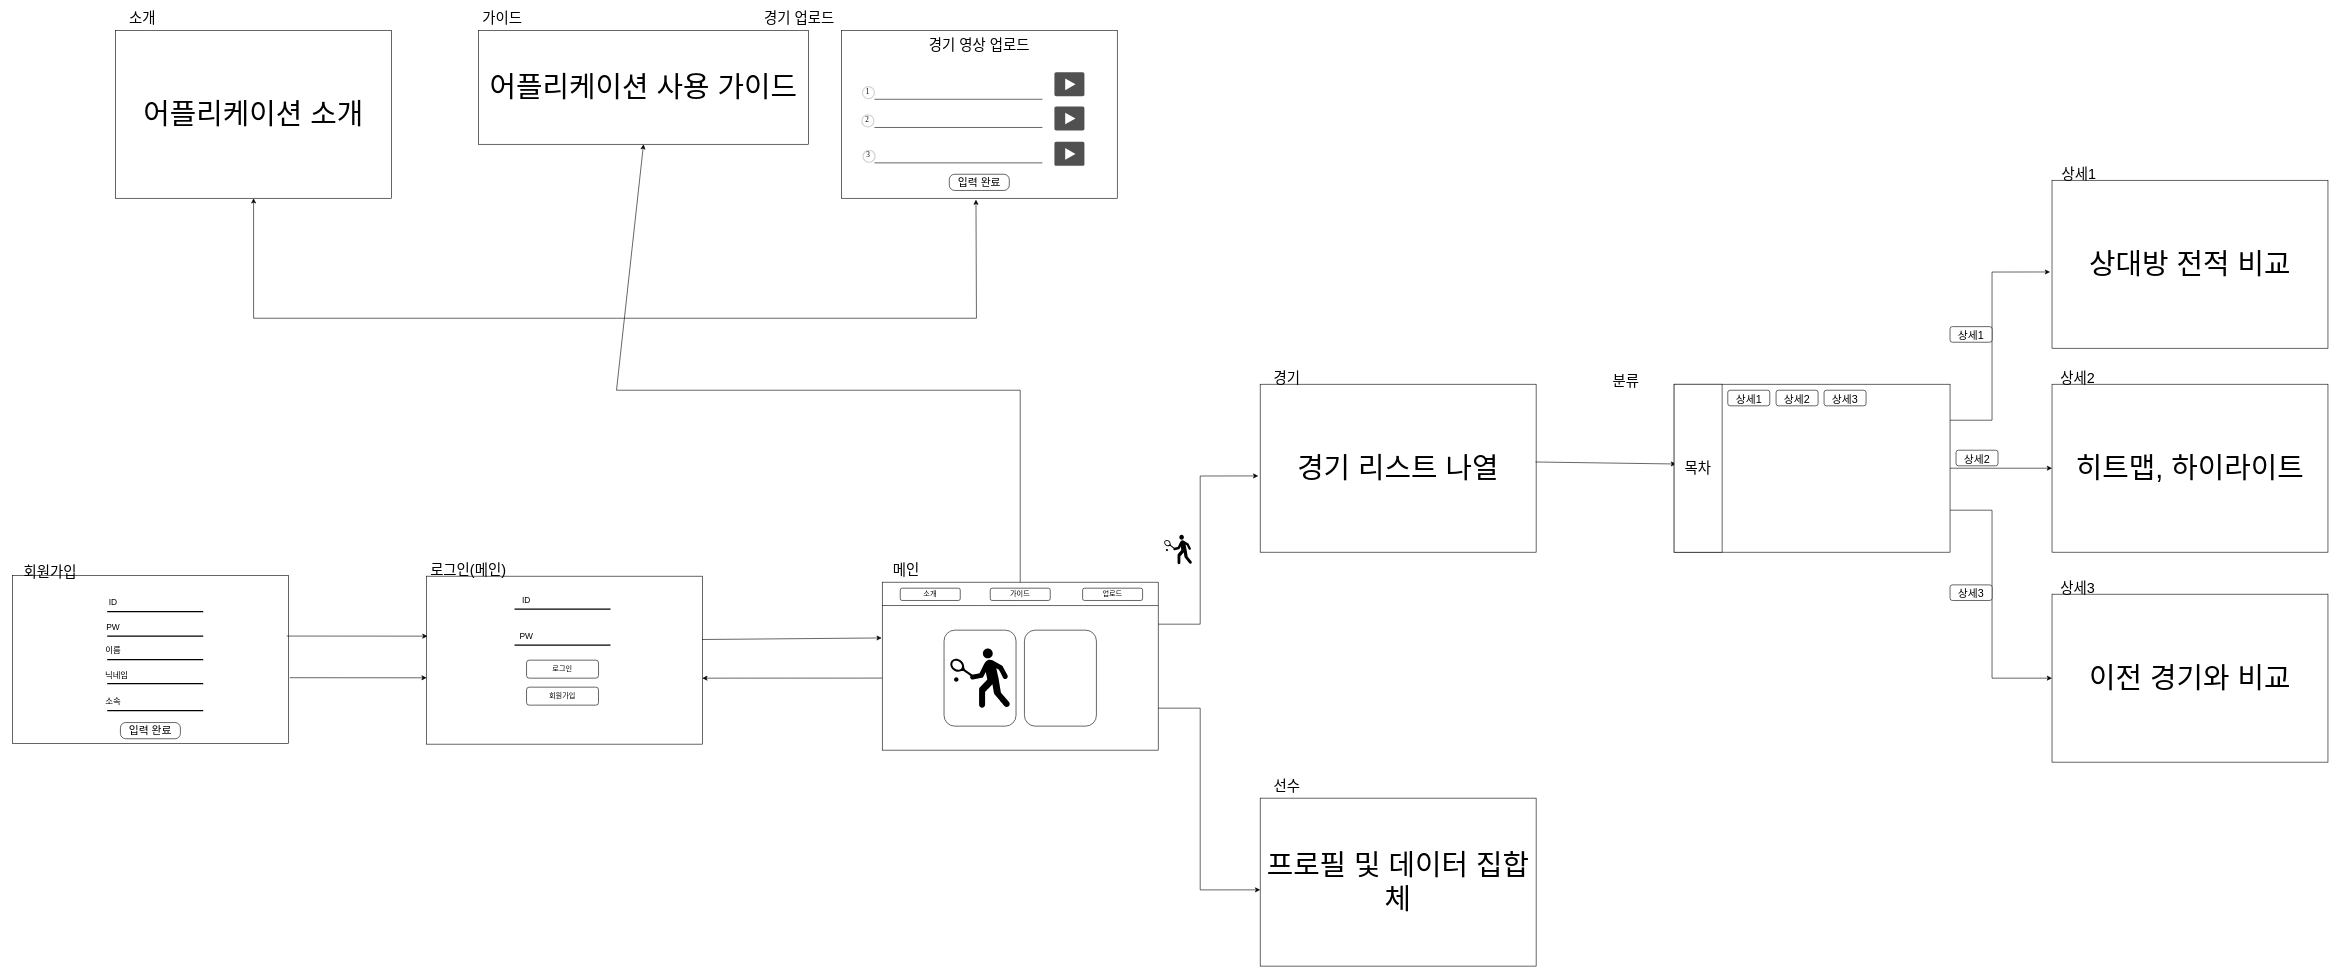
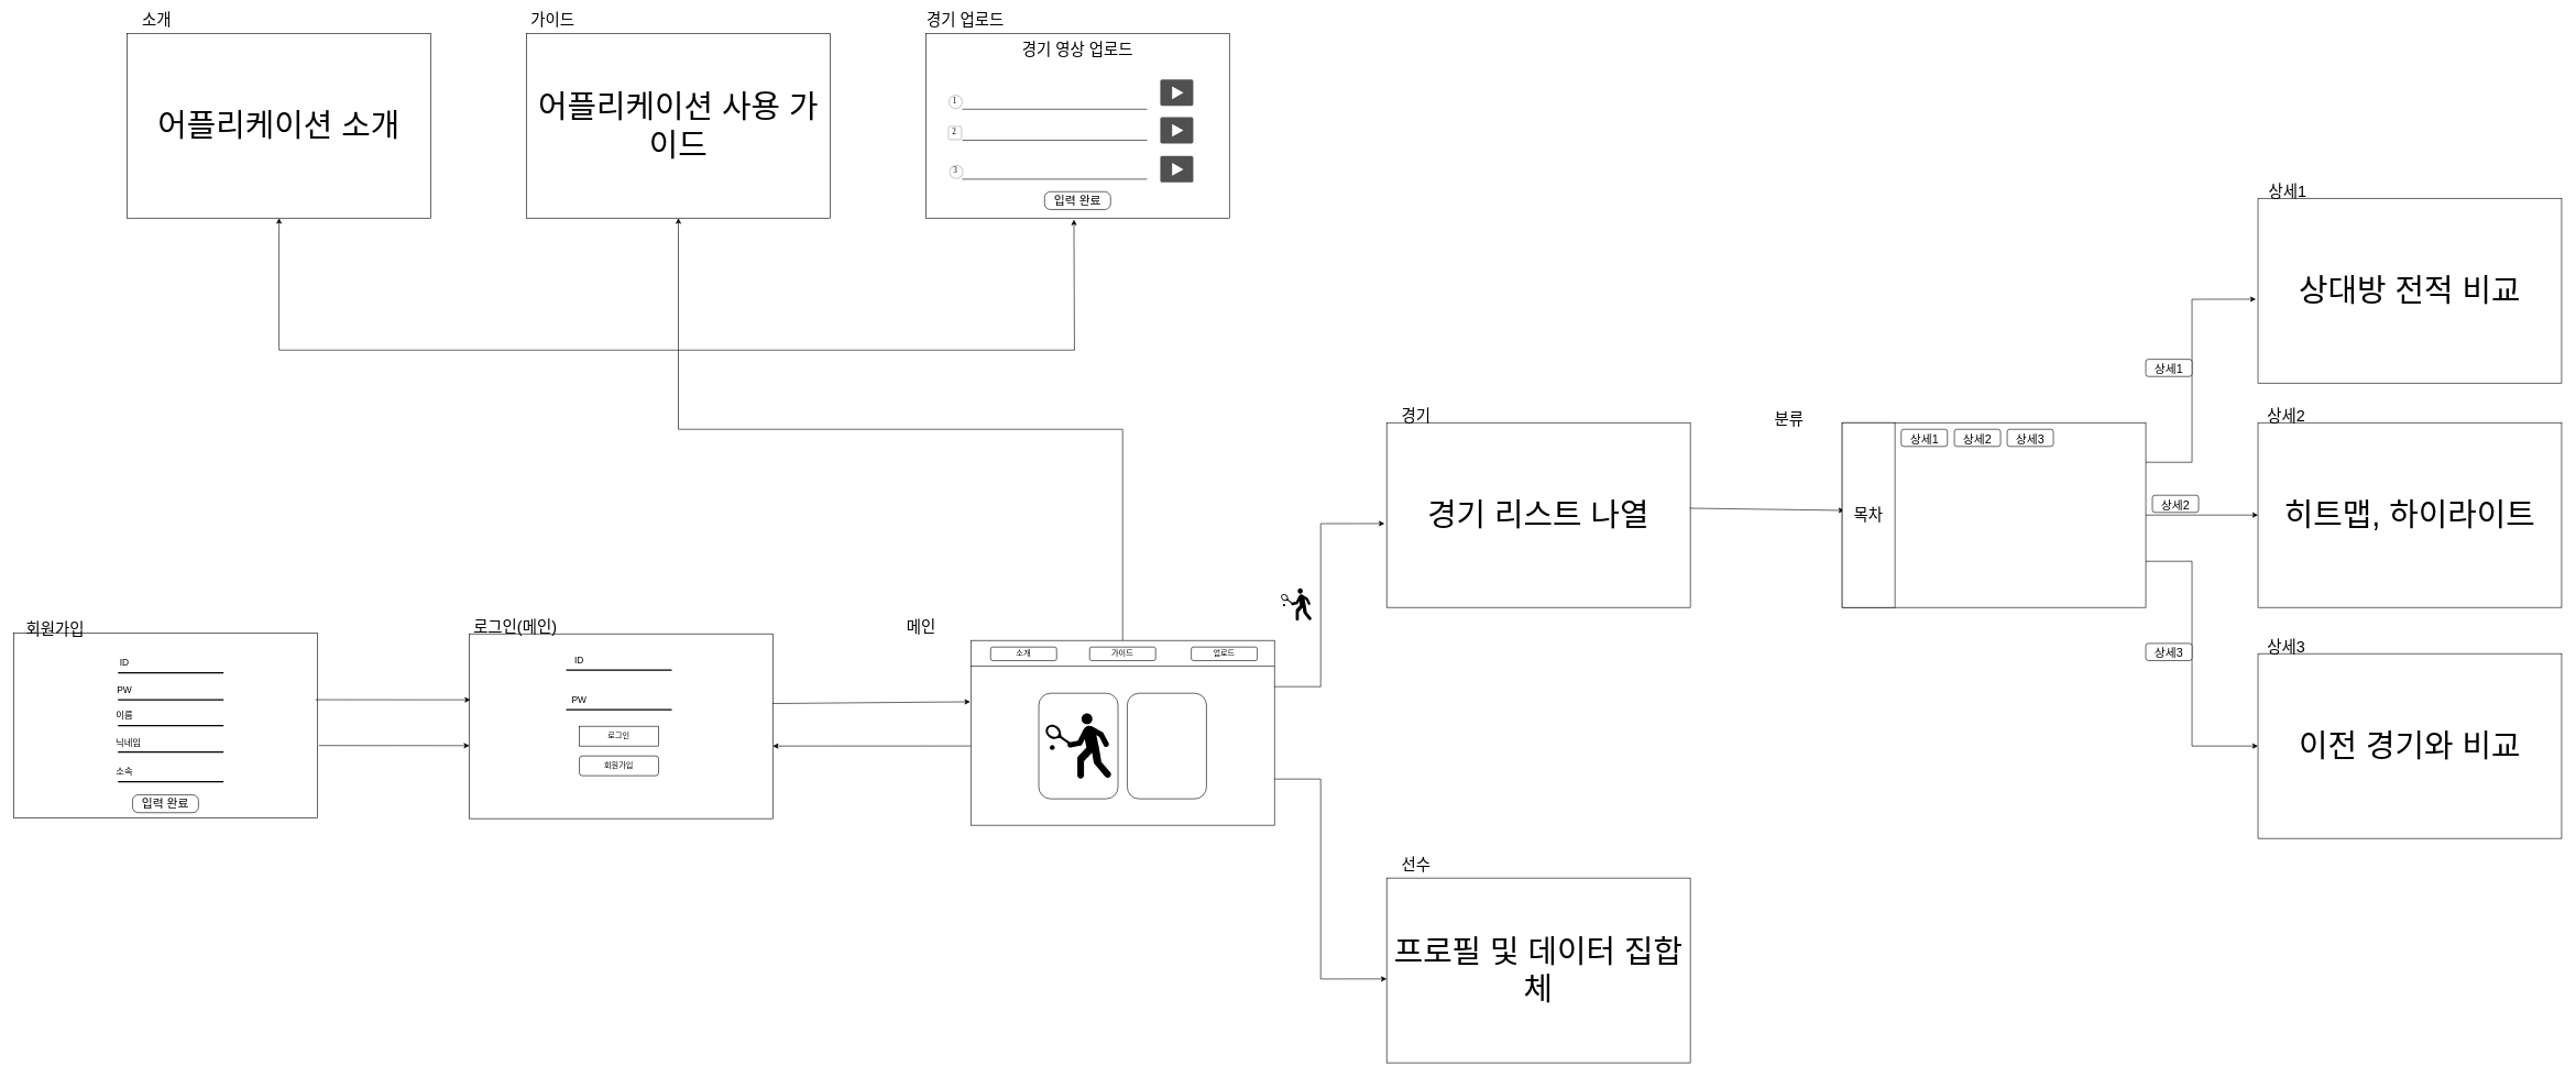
- <mxCell id="57" value="&lt;span style=&quot;font-size: 24px&quot;&gt;경기 업로드&lt;/span&gt;" style="text;html=1;strokeColor=none;fillColor=none;align=center;verticalAlign=middle;whiteSpace=wrap;rounded=0;" parent="1" vertex="1"><mxGeometry x="1267" y="20" width="130" height="20" as="geometry" /></mxCell>
+ <mxCell id="57" value="&lt;span style=&quot;font-size: 24px&quot;&gt;경기 업로드&lt;/span&gt;" style="text;html=1;strokeColor=none;fillColor=none;align=center;verticalAlign=middle;whiteSpace=wrap;rounded=0;" parent="1" vertex="1"><mxGeometry x="1397" y="20" width="130" height="20" as="geometry" /></mxCell>
- <mxCell id="52" value="&lt;font style=&quot;font-size: 48px&quot;&gt;어플리케이션 사용 가이드&lt;/font&gt;" style="rounded=0;whiteSpace=wrap;html=1;" parent="1" vertex="1"><mxGeometry x="797" y="50" width="550" height="190" as="geometry" /></mxCell>
+ <mxCell id="52" value="&lt;font style=&quot;font-size: 48px&quot;&gt;어플리케이션 사용 가이드&lt;/font&gt;" style="rounded=0;whiteSpace=wrap;html=1;" parent="1" vertex="1"><mxGeometry x="797" y="50" width="460" height="280" as="geometry" /></mxCell>
- <mxCell id="67" value="2" style="ellipse;whiteSpace=wrap;html=1;aspect=fixed;strokeWidth=2;fontFamily=Tahoma;spacingBottom=4;spacingRight=2;strokeColor=#d3d3d3;" parent="1" vertex="1"><mxGeometry x="1436" y="191" width="20" height="20" as="geometry" /></mxCell>
+ <mxCell id="67" value="2" style="whiteSpace=wrap;html=1;aspect=fixed;strokeWidth=2;fontFamily=Tahoma;spacingBottom=4;spacingRight=2;strokeColor=#d3d3d3;rounded=1;" parent="1" vertex="1"><mxGeometry x="1436" y="191" width="20" height="20" as="geometry" /></mxCell>
- <mxCell id="9" value="&lt;font style=&quot;font-size: 24px&quot;&gt;메인&lt;/font&gt;" style="text;html=1;strokeColor=none;fillColor=none;align=center;verticalAlign=middle;whiteSpace=wrap;rounded=0;" parent="1" vertex="1"><mxGeometry x="1450" y="940" width="120" height="20" as="geometry" /></mxCell>
+ <mxCell id="9" value="&lt;font style=&quot;font-size: 24px&quot;&gt;메인&lt;/font&gt;" style="text;html=1;strokeColor=none;fillColor=none;align=center;verticalAlign=middle;whiteSpace=wrap;rounded=0;" parent="1" vertex="1"><mxGeometry x="1335" y="940" width="120" height="20" as="geometry" /></mxCell>
- <mxCell id="23" value="로그인" style="rounded=1;whiteSpace=wrap;html=1;" parent="1" vertex="1"><mxGeometry x="877" y="1100" width="120" height="30" as="geometry" /></mxCell>
+ <mxCell id="23" value="로그인" style="whiteSpace=wrap;html=1;rounded=0;" parent="1" vertex="1"><mxGeometry x="877" y="1100" width="120" height="30" as="geometry" /></mxCell>
